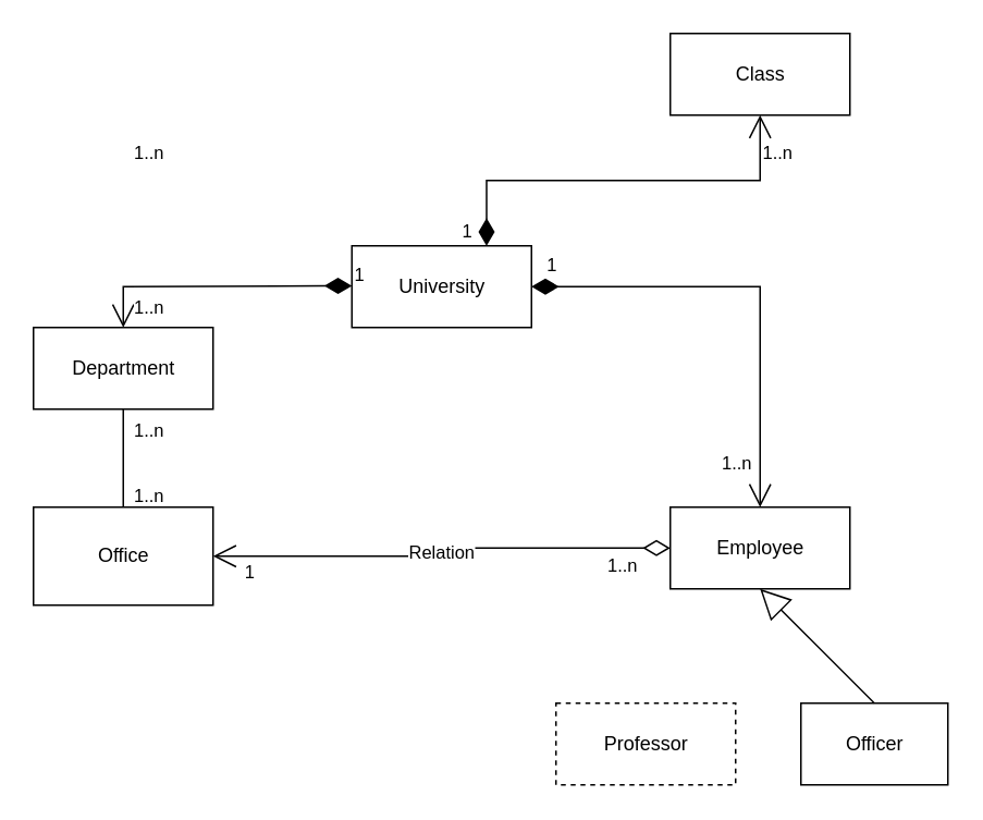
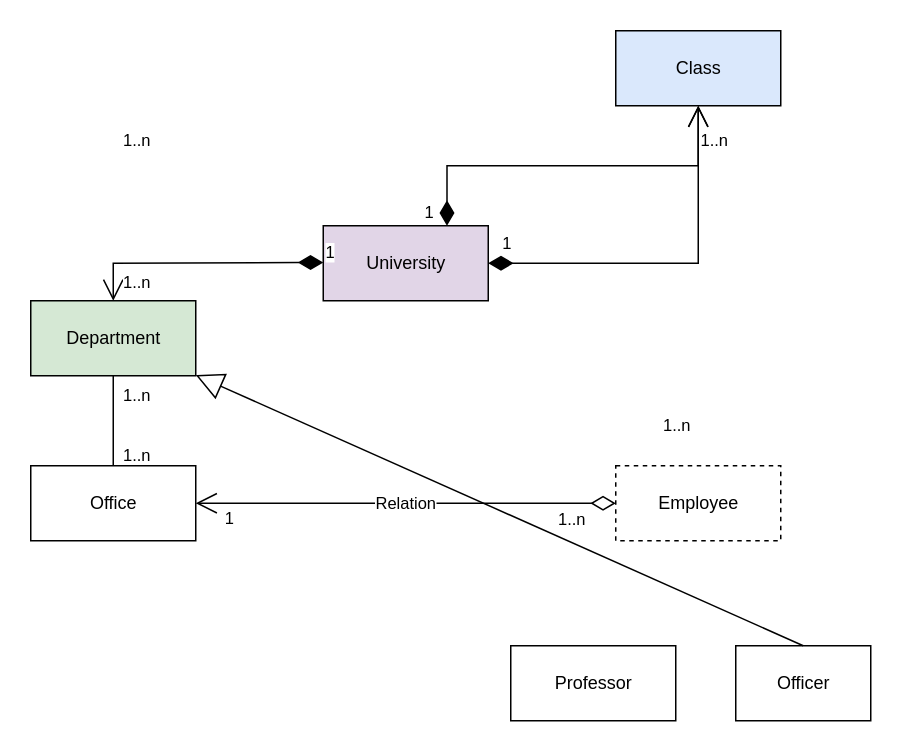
- <mxCell id="8" value="Class" style="html=1;" vertex="1" parent="1"><mxGeometry x="410" y="20" width="110" height="50" as="geometry" /></mxCell>
+ <mxCell id="8" value="Class" style="html=1;fillColor=#dae8fc;" vertex="1" parent="1"><mxGeometry x="410" y="20" width="110" height="50" as="geometry" /></mxCell>
- <mxCell id="2" value="University" style="html=1;" vertex="1" parent="1"><mxGeometry x="215" y="150" width="110" height="50" as="geometry" /></mxCell>
+ <mxCell id="2" value="University" style="html=1;fillColor=#e1d5e7;" vertex="1" parent="1"><mxGeometry x="215" y="150" width="110" height="50" as="geometry" /></mxCell>
- <mxCell id="3" value="Department" style="html=1;" vertex="1" parent="1"><mxGeometry x="20" y="200" width="110" height="50" as="geometry" /></mxCell>
+ <mxCell id="3" value="Department" style="html=1;fillColor=#d5e8d4;" vertex="1" parent="1"><mxGeometry x="20" y="200" width="110" height="50" as="geometry" /></mxCell>
- <mxCell id="12" value="" style="endArrow=open;html=1;endSize=12;startArrow=diamondThin;startSize=14;startFill=1;edgeStyle=orthogonalEdgeStyle;align=left;verticalAlign=bottom;rounded=0;exitX=1;exitY=0.5;exitDx=0;exitDy=0;entryX=0.5;entryY=0;entryDx=0;entryDy=0;" edge="1" parent="1" source="2" target="5"><mxGeometry x="-0.818" y="25" relative="1" as="geometry"><mxPoint x="180" y="260" as="sourcePoint" /><mxPoint x="340" y="260" as="targetPoint" /><mxPoint as="offset" /></mxGeometry></mxCell>
+ <mxCell id="12" value="" style="endArrow=open;html=1;endSize=12;startArrow=diamondThin;startSize=14;startFill=1;edgeStyle=orthogonalEdgeStyle;align=left;verticalAlign=bottom;rounded=0;exitX=1;exitY=0.5;exitDx=0;exitDy=0;" edge="1" parent="1" source="2" target="8"><mxGeometry x="-0.818" y="25" relative="1" as="geometry"><mxPoint x="180" y="260" as="sourcePoint" /><mxPoint x="340" y="260" as="targetPoint" /><mxPoint as="offset" /></mxGeometry></mxCell>
- <mxCell id="5" value="Employee" style="html=1;" vertex="1" parent="1"><mxGeometry x="410" y="310" width="110" height="50" as="geometry" /></mxCell>
+ <mxCell id="5" value="Employee" style="html=1;dashed=1;" vertex="1" parent="1"><mxGeometry x="410" y="310" width="110" height="50" as="geometry" /></mxCell>
- <mxCell id="4" value="Office" style="html=1;" vertex="1" parent="1"><mxGeometry x="20" y="310" width="110" height="60" as="geometry" /></mxCell>
+ <mxCell id="4" value="Office" style="html=1;" vertex="1" parent="1"><mxGeometry x="20" y="310" width="110" height="50" as="geometry" /></mxCell>
- <mxCell id="13" value="" style="endArrow=block;endSize=16;endFill=0;html=1;rounded=0;exitX=0.5;exitY=0;exitDx=0;exitDy=0;entryX=0.5;entryY=1;entryDx=0;entryDy=0;" edge="1" parent="1" source="7" target="5"><mxGeometry x="-0.6" y="-80" width="160" relative="1" as="geometry"><mxPoint x="405" y="440" as="sourcePoint" /><mxPoint x="475" y="370" as="targetPoint" /><mxPoint as="offset" /></mxGeometry></mxCell>
+ <mxCell id="13" value="" style="endArrow=block;endSize=16;endFill=0;html=1;rounded=0;exitX=0.5;exitY=0;exitDx=0;exitDy=0;" edge="1" parent="1" source="7" target="3"><mxGeometry x="-0.6" y="-80" width="160" relative="1" as="geometry"><mxPoint x="405" y="440" as="sourcePoint" /><mxPoint x="475" y="370" as="targetPoint" /><mxPoint as="offset" /></mxGeometry></mxCell>
- <mxCell id="6" value="Professor" style="html=1;dashed=1;" vertex="1" parent="1"><mxGeometry x="340" y="430" width="110" height="50" as="geometry" /></mxCell>
+ <mxCell id="6" value="Professor" style="html=1;" vertex="1" parent="1"><mxGeometry x="340" y="430" width="110" height="50" as="geometry" /></mxCell>
